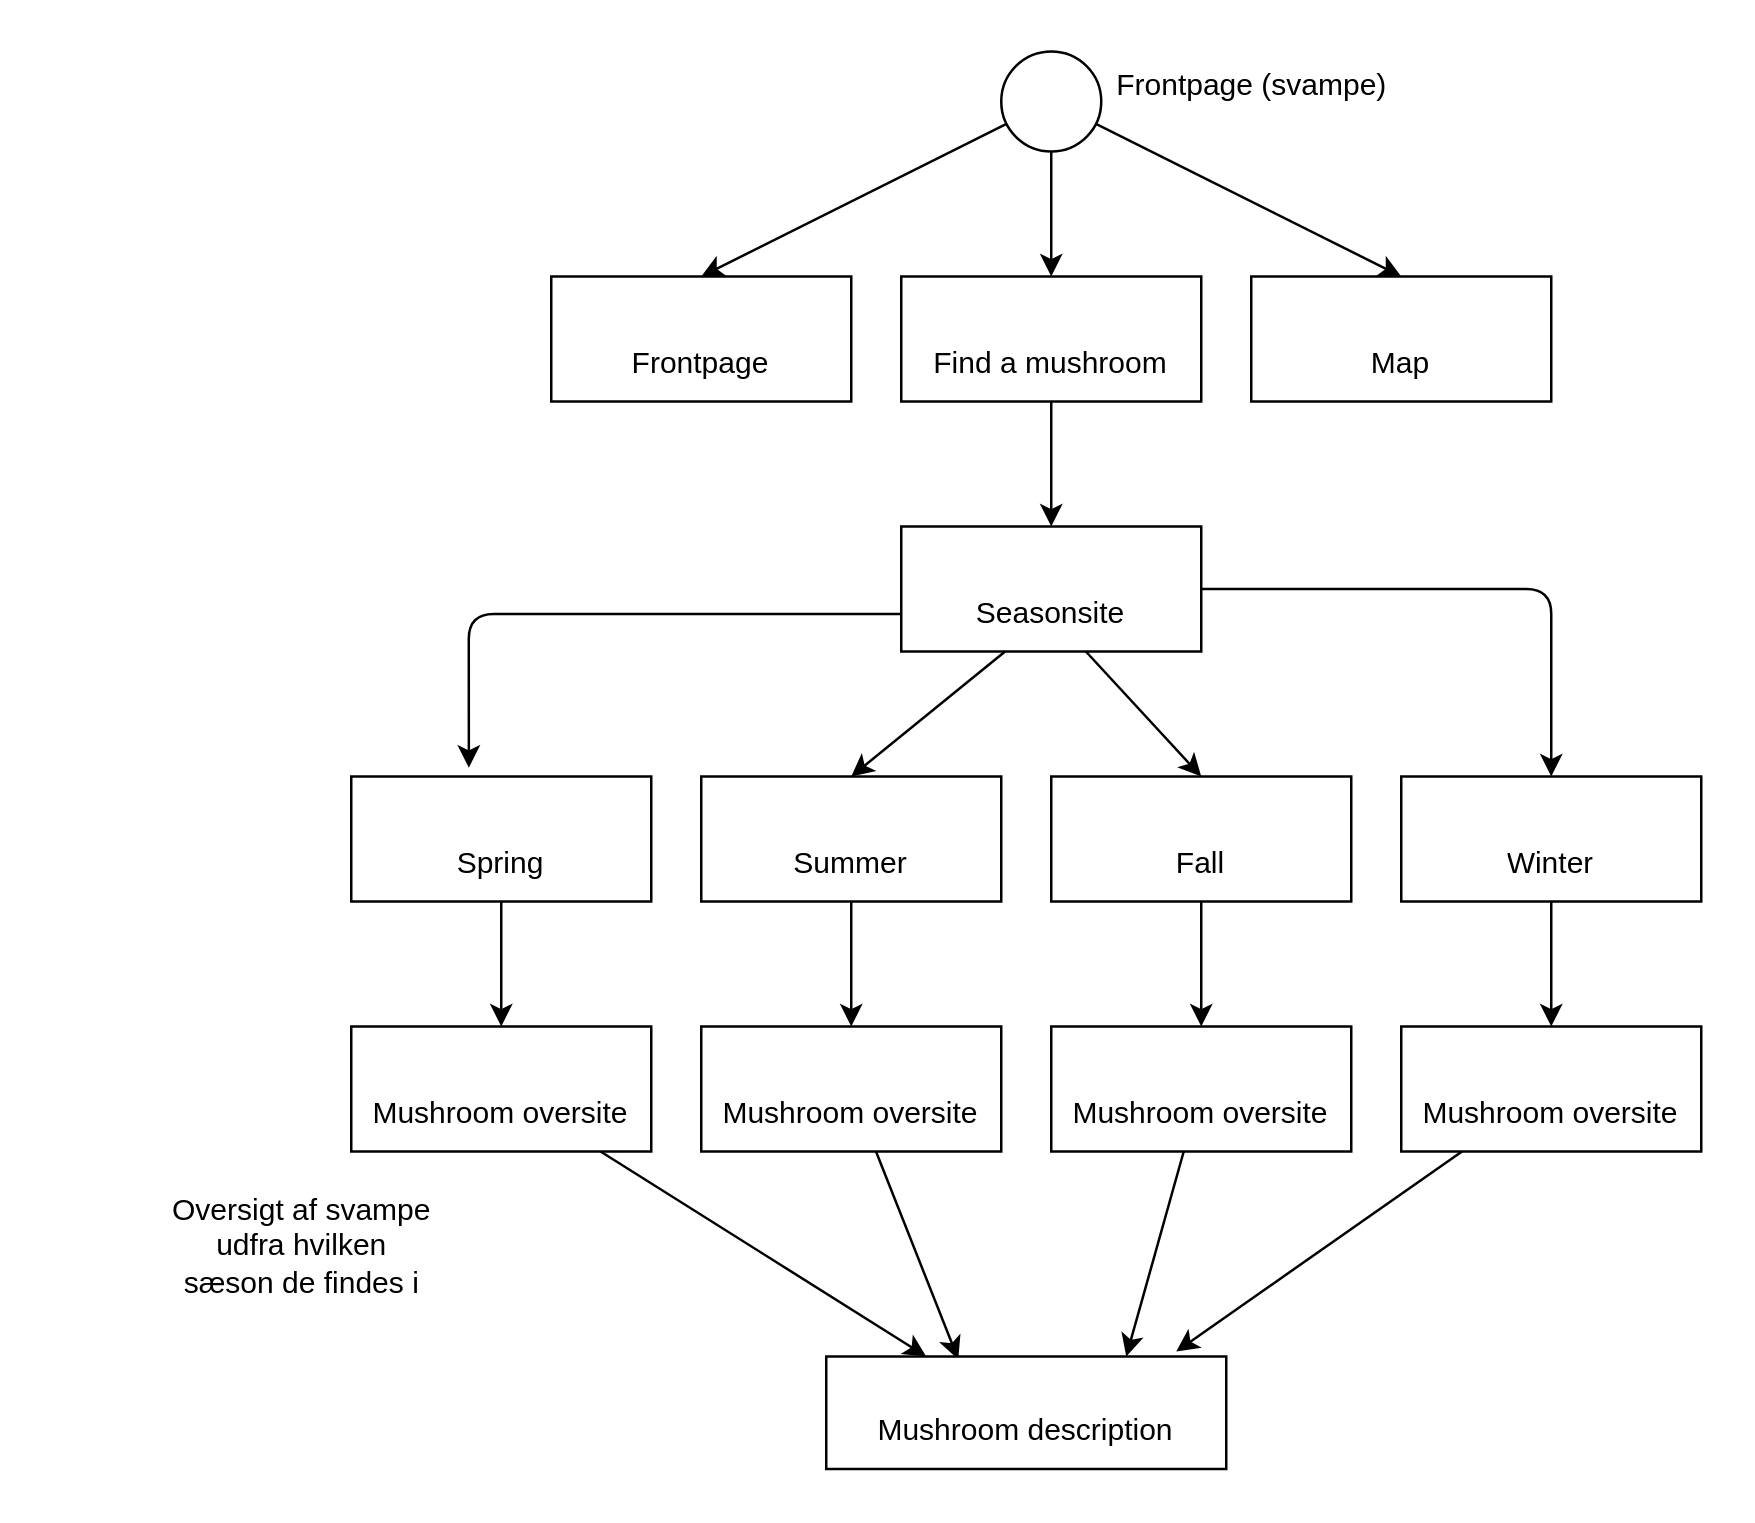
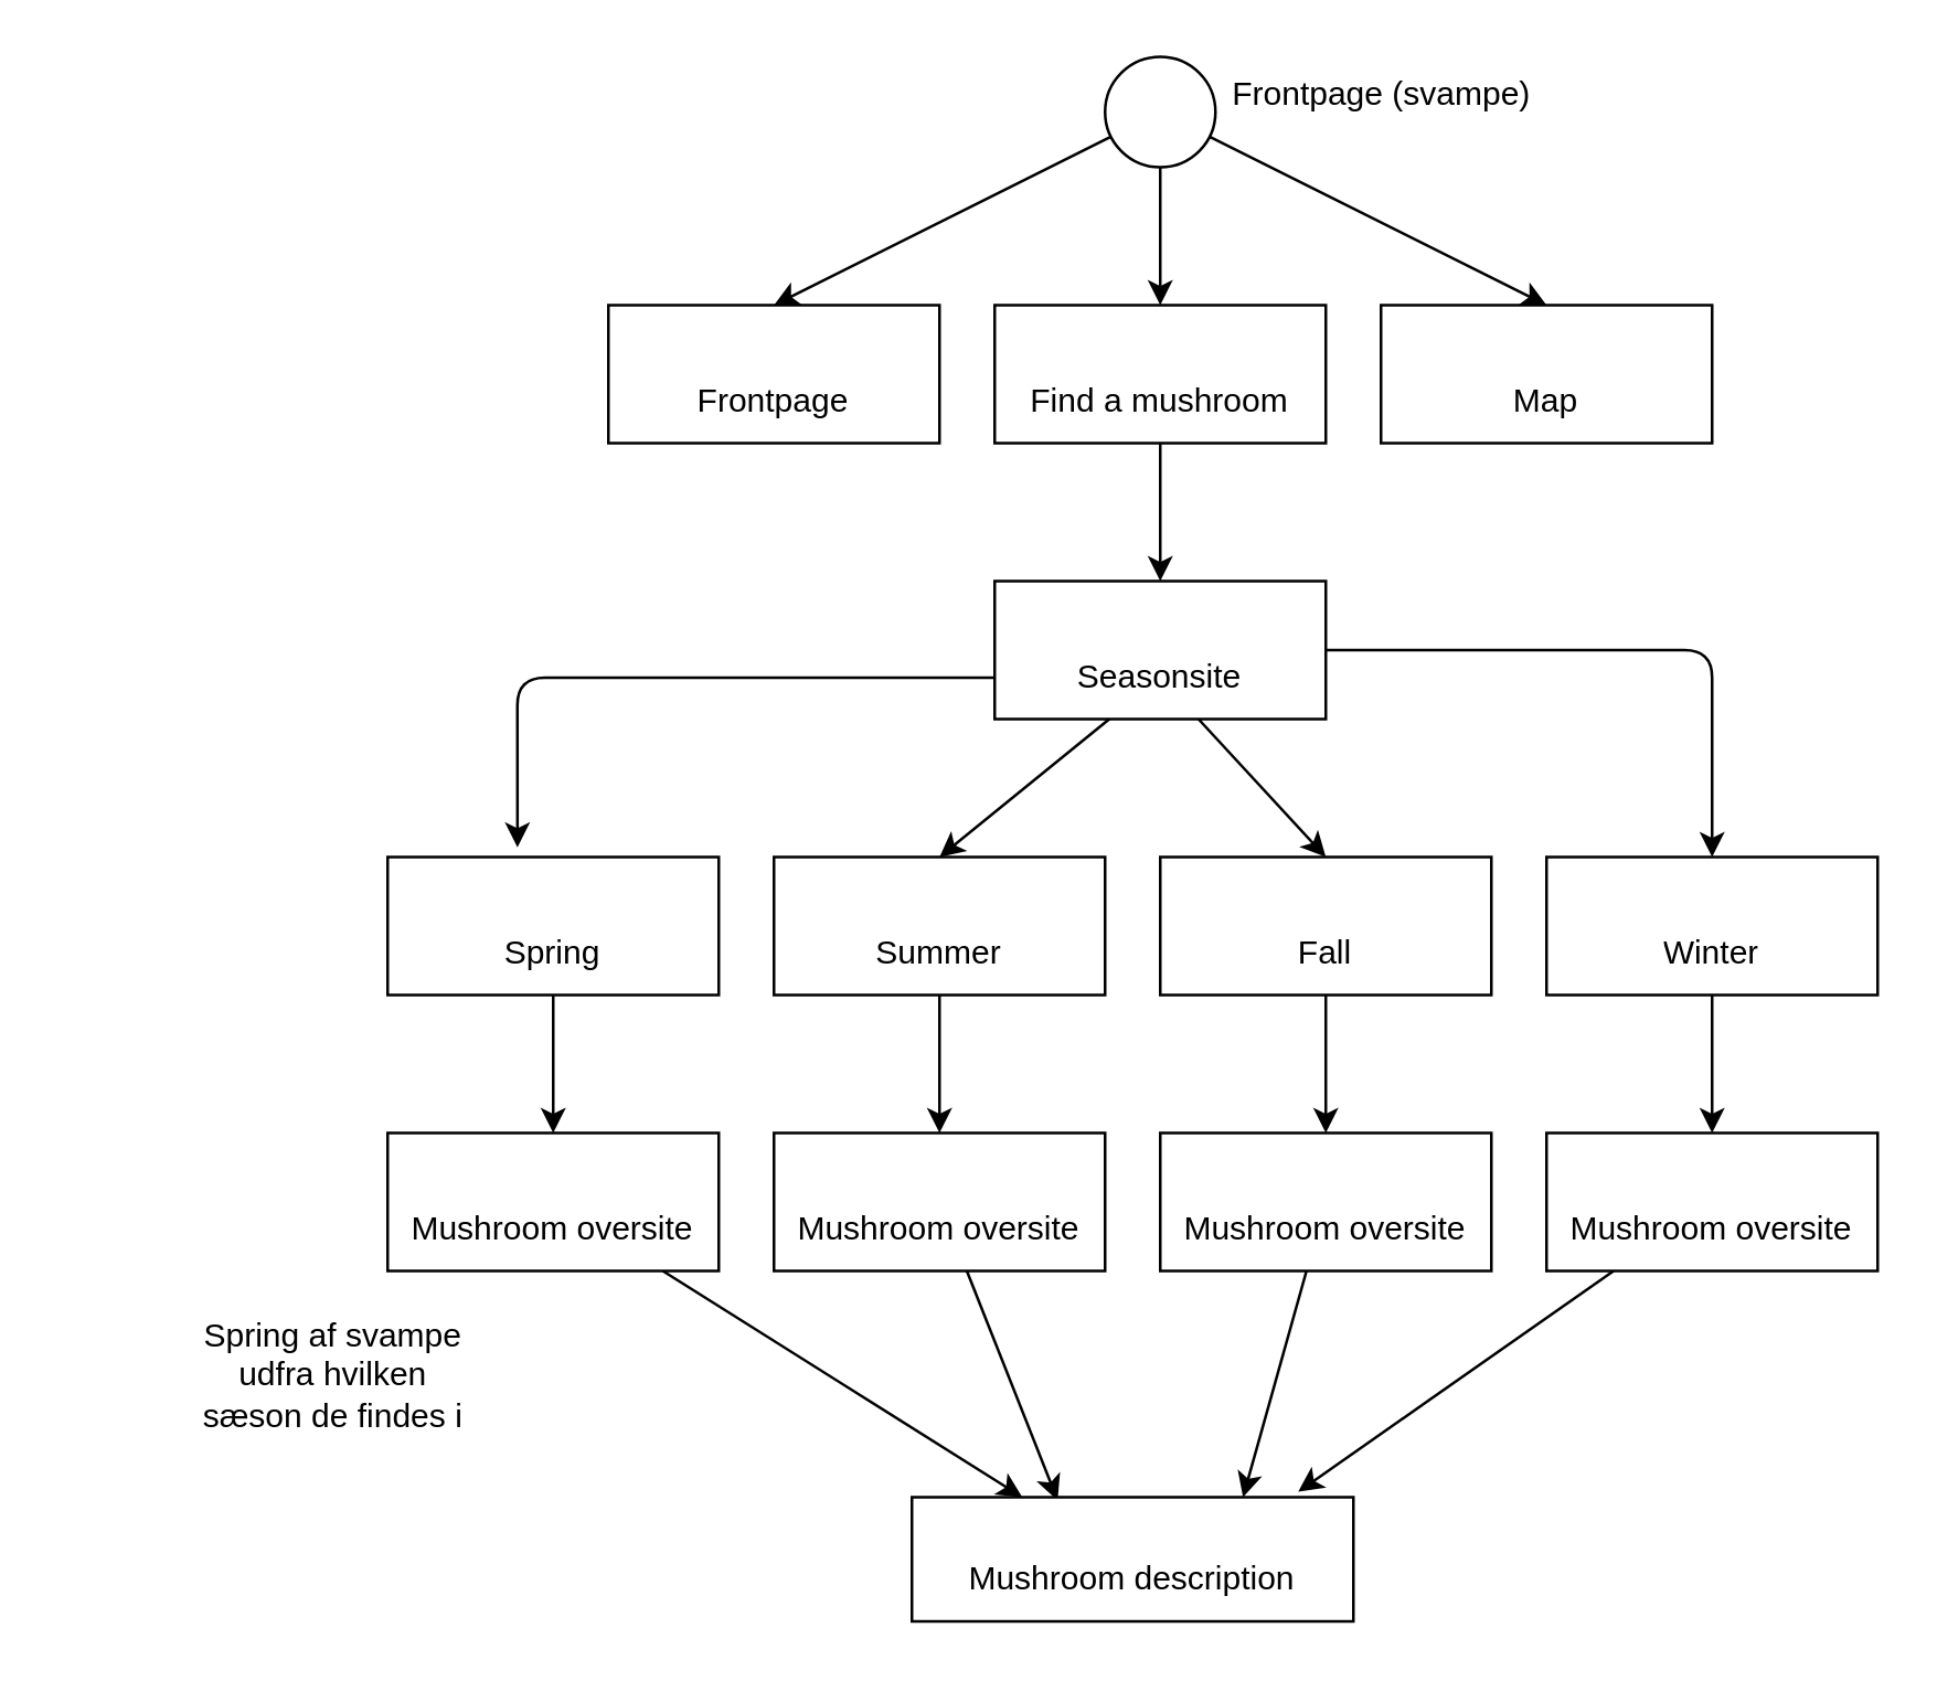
- <mxCell id="46" value="Oversigt af svampe &lt;br&gt;udfra hvilken &lt;br&gt;sæson de findes i" style="text;html=1;align=center;" vertex="1" parent="1"><mxGeometry x="20" y="470" width="200" height="25" as="geometry" /></mxCell>
+ <mxCell id="46" value="Spring af svampe &lt;br&gt;udfra hvilken &lt;br&gt;sæson de findes i" style="text;html=1;align=center;" vertex="1" parent="1"><mxGeometry x="20" y="470" width="200" height="25" as="geometry" /></mxCell>
